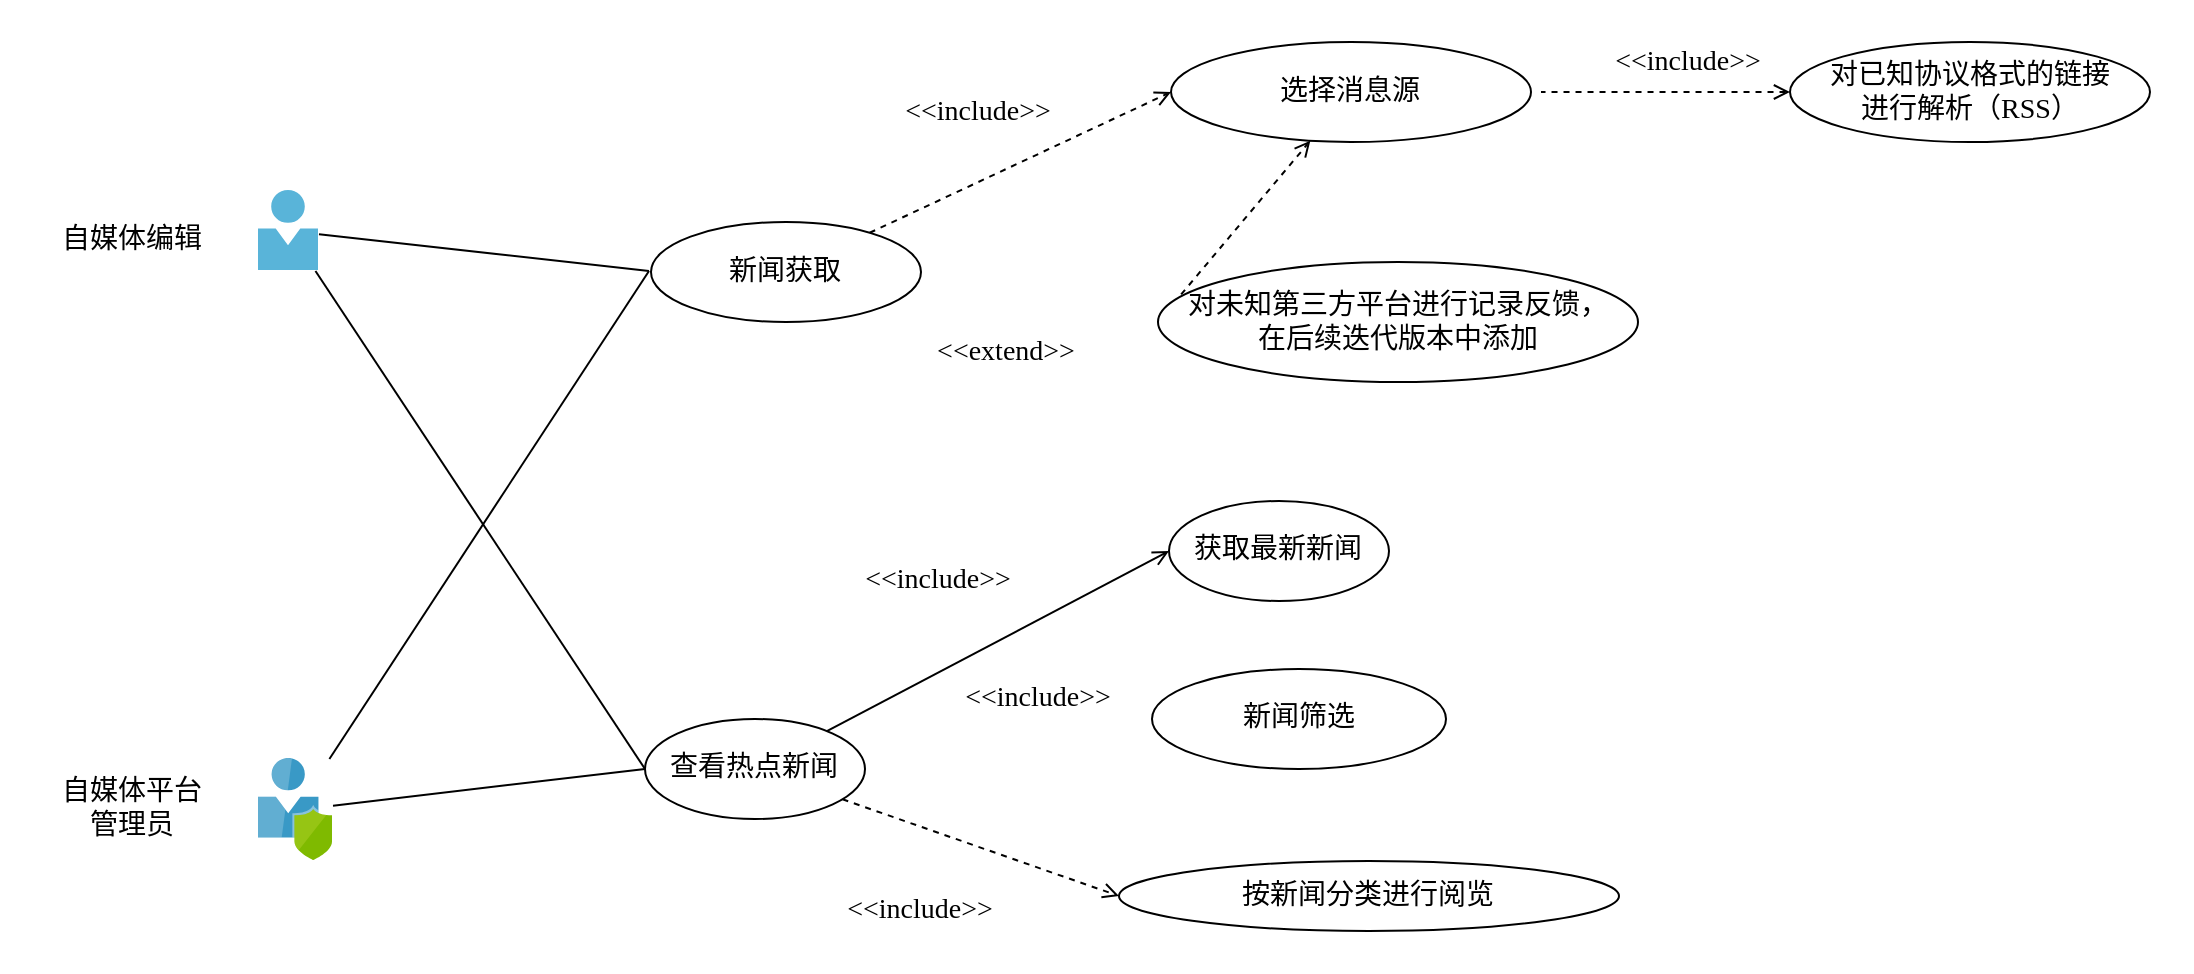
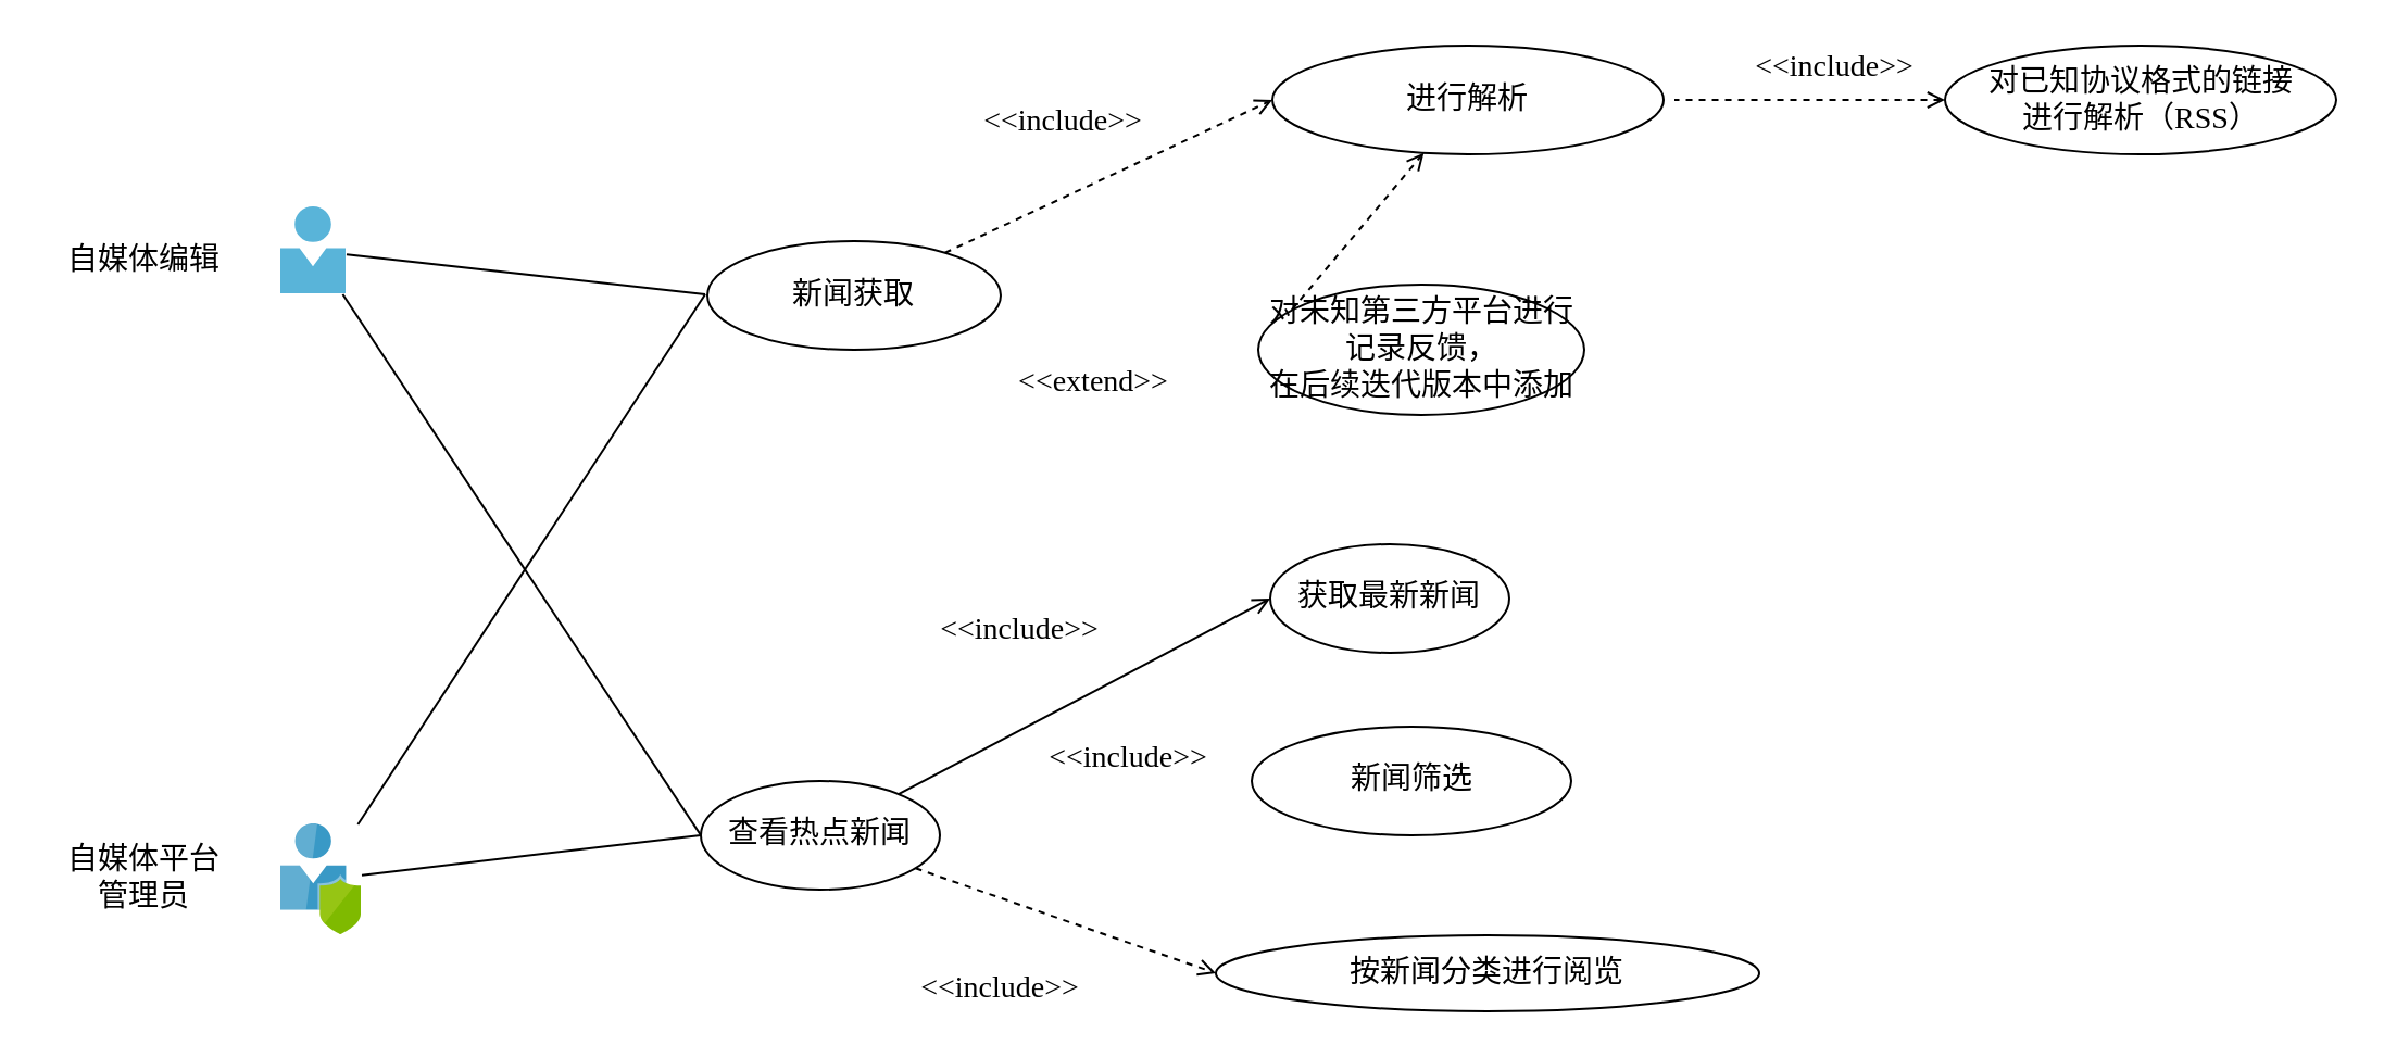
- <mxCell id="22" value="选择消息源" style="ellipse;whiteSpace=wrap;html=1;fontFamily=SF Mono;fontSize=14;" parent="1" vertex="1"><mxGeometry x="585" y="20.5" width="180" height="50" as="geometry" /></mxCell>
+ <mxCell id="22" value="进行解析" style="ellipse;whiteSpace=wrap;html=1;fontFamily=SF Mono;fontSize=14;" parent="1" vertex="1"><mxGeometry x="585" y="20.5" width="180" height="50" as="geometry" /></mxCell>
- <mxCell id="27" value="对未知第三方平台进行记录反馈，&lt;br&gt;在后续迭代版本中添加" style="ellipse;whiteSpace=wrap;html=1;fontFamily=SF Mono;fontSize=14;" parent="1" vertex="1"><mxGeometry x="578.5" y="130.5" width="240" height="60" as="geometry" /></mxCell>
+ <mxCell id="27" value="对未知第三方平台进行记录反馈，&lt;br&gt;在后续迭代版本中添加" style="ellipse;whiteSpace=wrap;html=1;fontFamily=SF Mono;fontSize=14;" parent="1" vertex="1"><mxGeometry x="578.5" y="130.5" width="150" height="60" as="geometry" /></mxCell>
